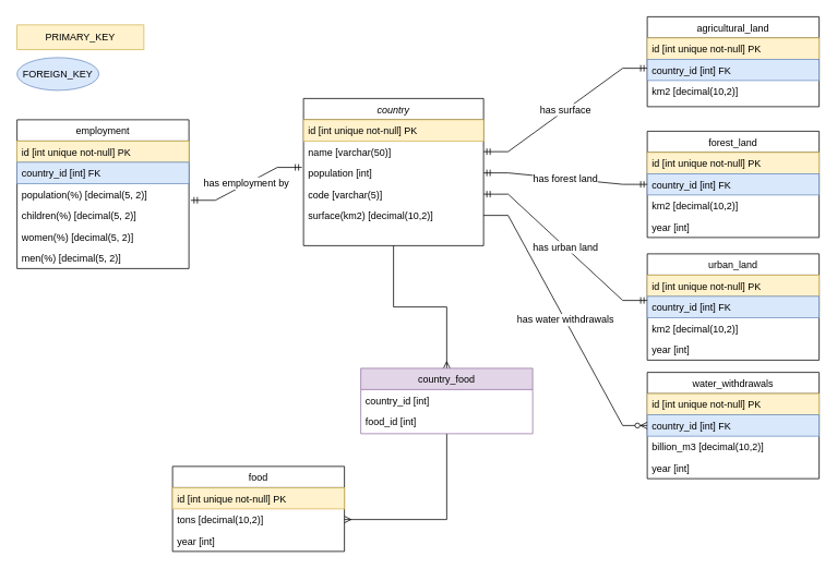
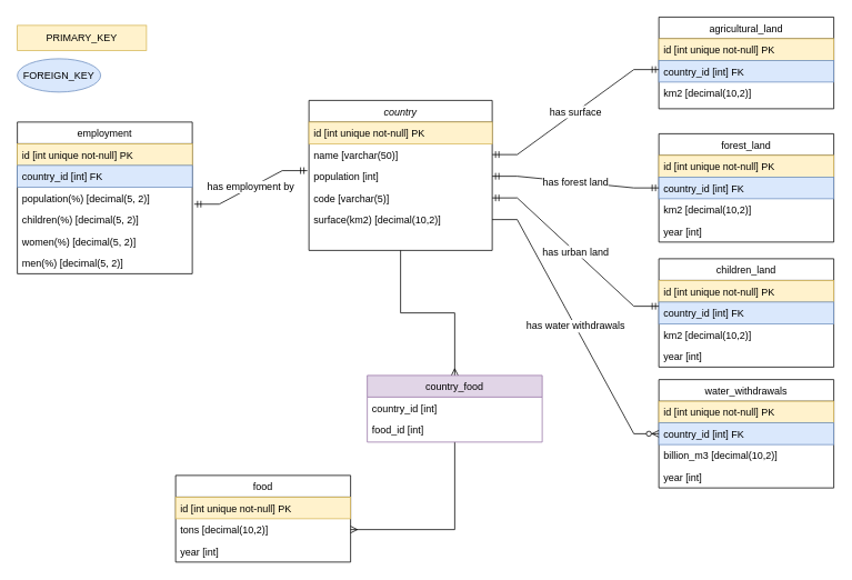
- <mxCell id="18" value="urban_land" style="swimlane;fontStyle=0;align=center;verticalAlign=top;childLayout=stackLayout;horizontal=1;startSize=26;horizontalStack=0;resizeParent=1;resizeLast=0;collapsible=1;marginBottom=0;rounded=0;shadow=0;strokeWidth=1;" parent="1" vertex="1"><mxGeometry x="790" y="310" width="210" height="130" as="geometry"><mxRectangle x="550" y="140" width="160" height="26" as="alternateBounds" /></mxGeometry></mxCell>
+ <mxCell id="18" value="children_land" style="swimlane;fontStyle=0;align=center;verticalAlign=top;childLayout=stackLayout;horizontal=1;startSize=26;horizontalStack=0;resizeParent=1;resizeLast=0;collapsible=1;marginBottom=0;rounded=0;shadow=0;strokeWidth=1;" parent="1" vertex="1"><mxGeometry x="790" y="310" width="210" height="130" as="geometry"><mxRectangle x="550" y="140" width="160" height="26" as="alternateBounds" /></mxGeometry></mxCell>
